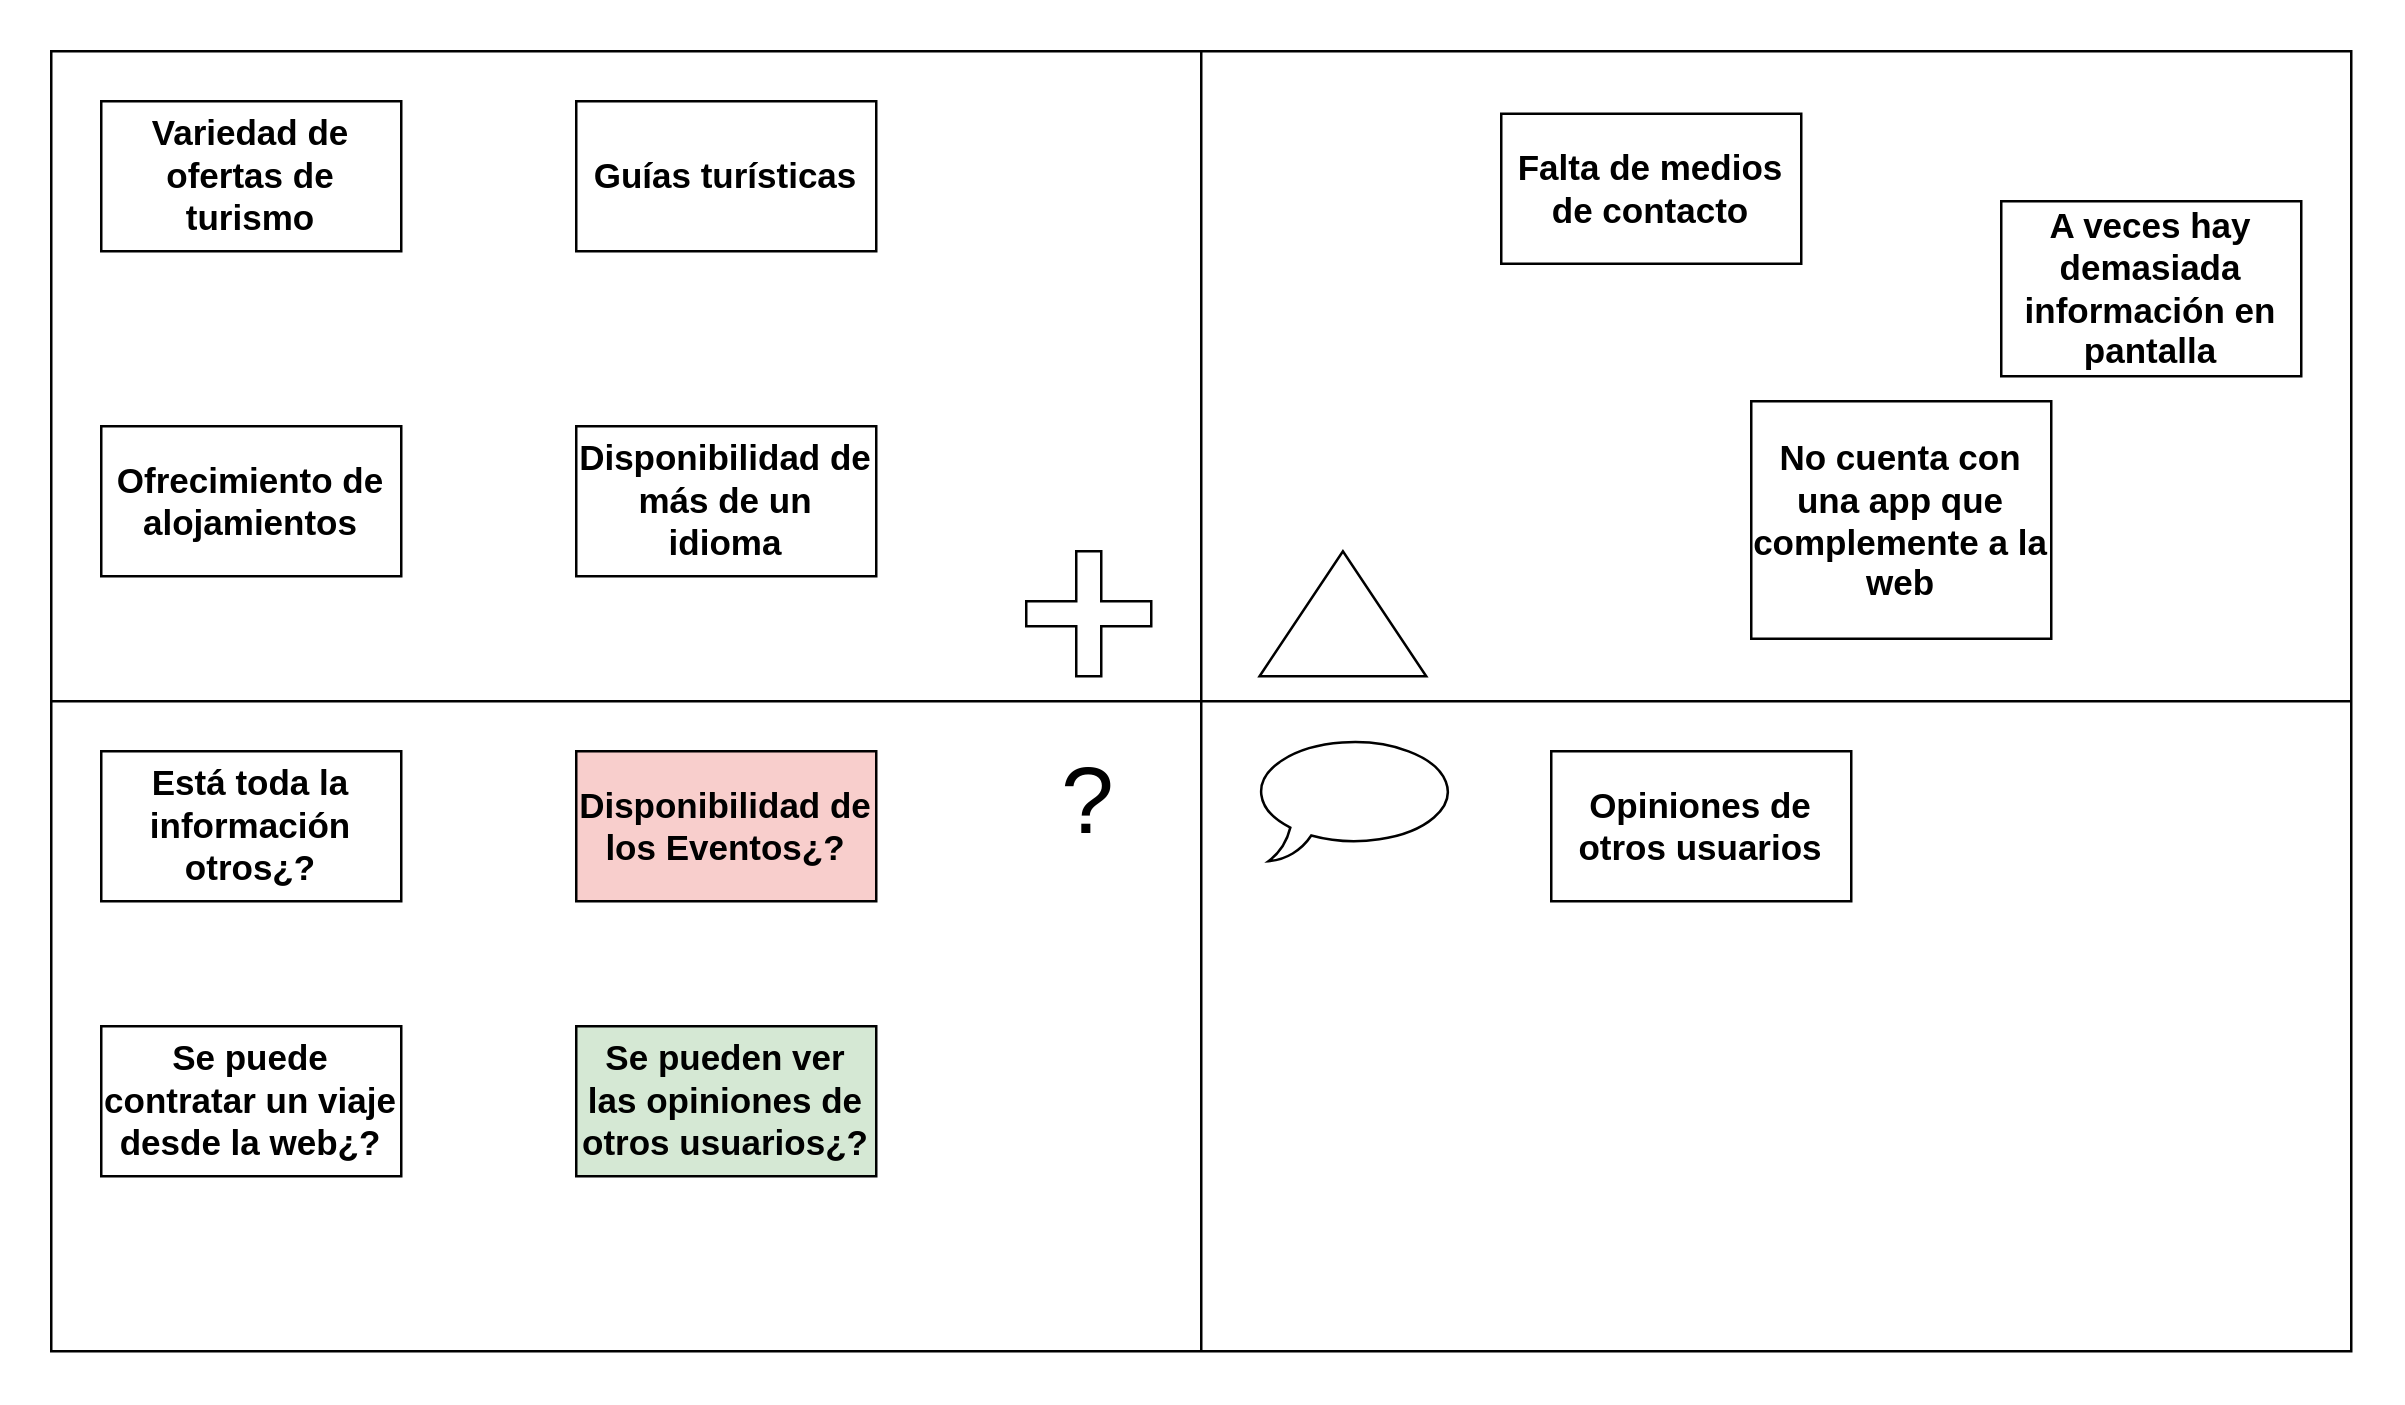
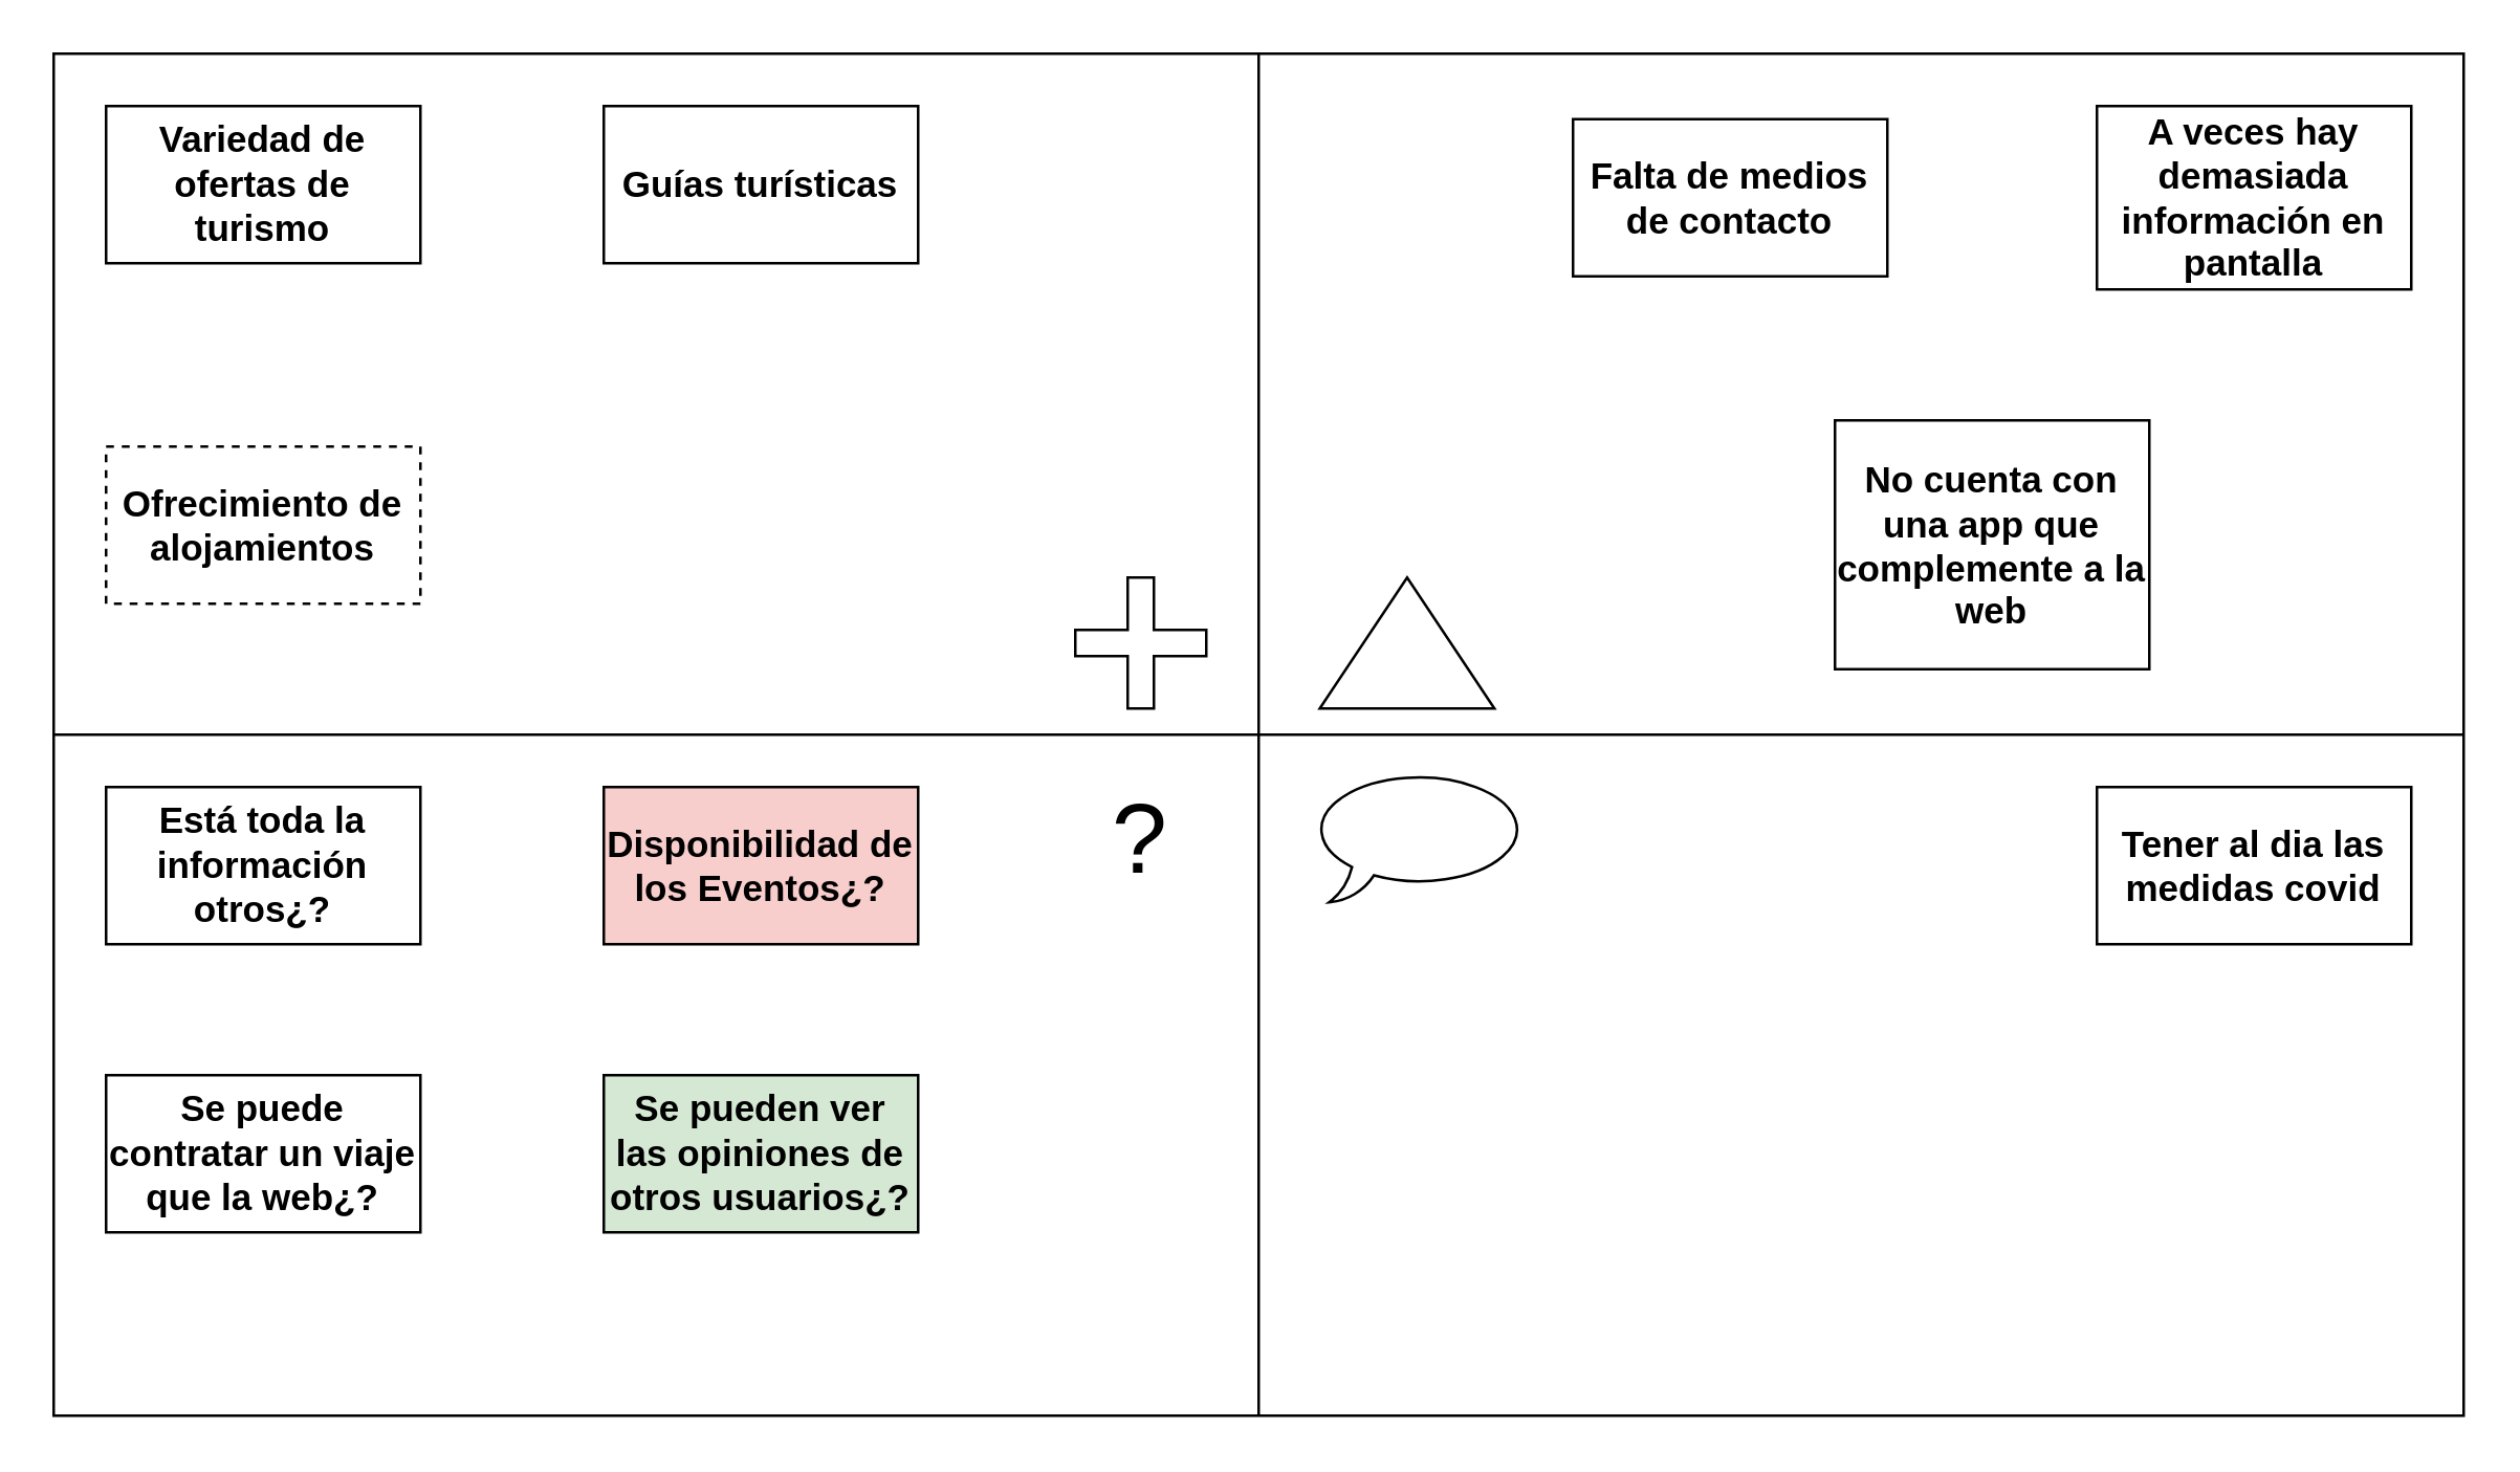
- <mxCell id="11" value="&lt;font size=&quot;1&quot;&gt;&lt;b style=&quot;font-size: 14px&quot;&gt;A veces hay demasiada información en pantalla&lt;/b&gt;&lt;/font&gt;" style="rounded=0;whiteSpace=wrap;html=1;" vertex="1" parent="1"><mxGeometry x="800" y="80" width="120" height="70" as="geometry" /></mxCell>
+ <mxCell id="11" value="&lt;font size=&quot;1&quot;&gt;&lt;b style=&quot;font-size: 14px&quot;&gt;A veces hay demasiada información en pantalla&lt;/b&gt;&lt;/font&gt;" style="rounded=0;whiteSpace=wrap;html=1;" vertex="1" parent="1"><mxGeometry x="800" y="40" width="120" height="70" as="geometry" /></mxCell>
- <mxCell id="12" value="&lt;b&gt;&lt;font style=&quot;font-size: 14px&quot;&gt;Ofrecimiento de alojamientos&lt;/font&gt;&lt;/b&gt;" style="rounded=0;whiteSpace=wrap;html=1;" vertex="1" parent="1"><mxGeometry x="40" y="170" width="120" height="60" as="geometry" /></mxCell>
+ <mxCell id="12" value="&lt;b&gt;&lt;font style=&quot;font-size: 14px&quot;&gt;Ofrecimiento de alojamientos&lt;/font&gt;&lt;/b&gt;" style="rounded=0;whiteSpace=wrap;html=1;dashed=1;" vertex="1" parent="1"><mxGeometry x="40" y="170" width="120" height="60" as="geometry" /></mxCell>
- <mxCell id="16" value="&lt;b&gt;&lt;font style=&quot;font-size: 14px&quot;&gt;Disponibilidad de más de un idioma&lt;/font&gt;&lt;/b&gt;" style="rounded=0;whiteSpace=wrap;html=1;" vertex="1" parent="1"><mxGeometry x="230" y="170" width="120" height="60" as="geometry" /></mxCell>
- <mxCell id="15" value="&lt;font style=&quot;font-size: 14px&quot;&gt;&lt;b&gt;Opiniones de otros usuarios&lt;/b&gt;&lt;/font&gt;" style="rounded=0;whiteSpace=wrap;html=1;" vertex="1" parent="1"><mxGeometry x="620" y="300" width="120" height="60" as="geometry" /></mxCell>
+ <mxCell id="9" value="&lt;b&gt;&lt;font style=&quot;font-size: 14px&quot;&gt;Tener al dia las medidas covid&lt;/font&gt;&lt;/b&gt;" style="rounded=0;whiteSpace=wrap;html=1;" vertex="1" parent="1"><mxGeometry x="800" y="300" width="120" height="60" as="geometry" /></mxCell>
- <mxCell id="19" value="&lt;font style=&quot;font-size: 14px&quot;&gt;&lt;b&gt;Se puede contratar un viaje desde la web¿?&lt;/b&gt;&lt;/font&gt;" style="rounded=0;whiteSpace=wrap;html=1;" vertex="1" parent="1"><mxGeometry x="40" y="410" width="120" height="60" as="geometry" /></mxCell>
+ <mxCell id="19" value="&lt;font style=&quot;font-size: 14px&quot;&gt;&lt;b&gt;Se puede contratar un viaje que la web¿?&lt;/b&gt;&lt;/font&gt;" style="rounded=0;whiteSpace=wrap;html=1;" vertex="1" parent="1"><mxGeometry x="40" y="410" width="120" height="60" as="geometry" /></mxCell>
